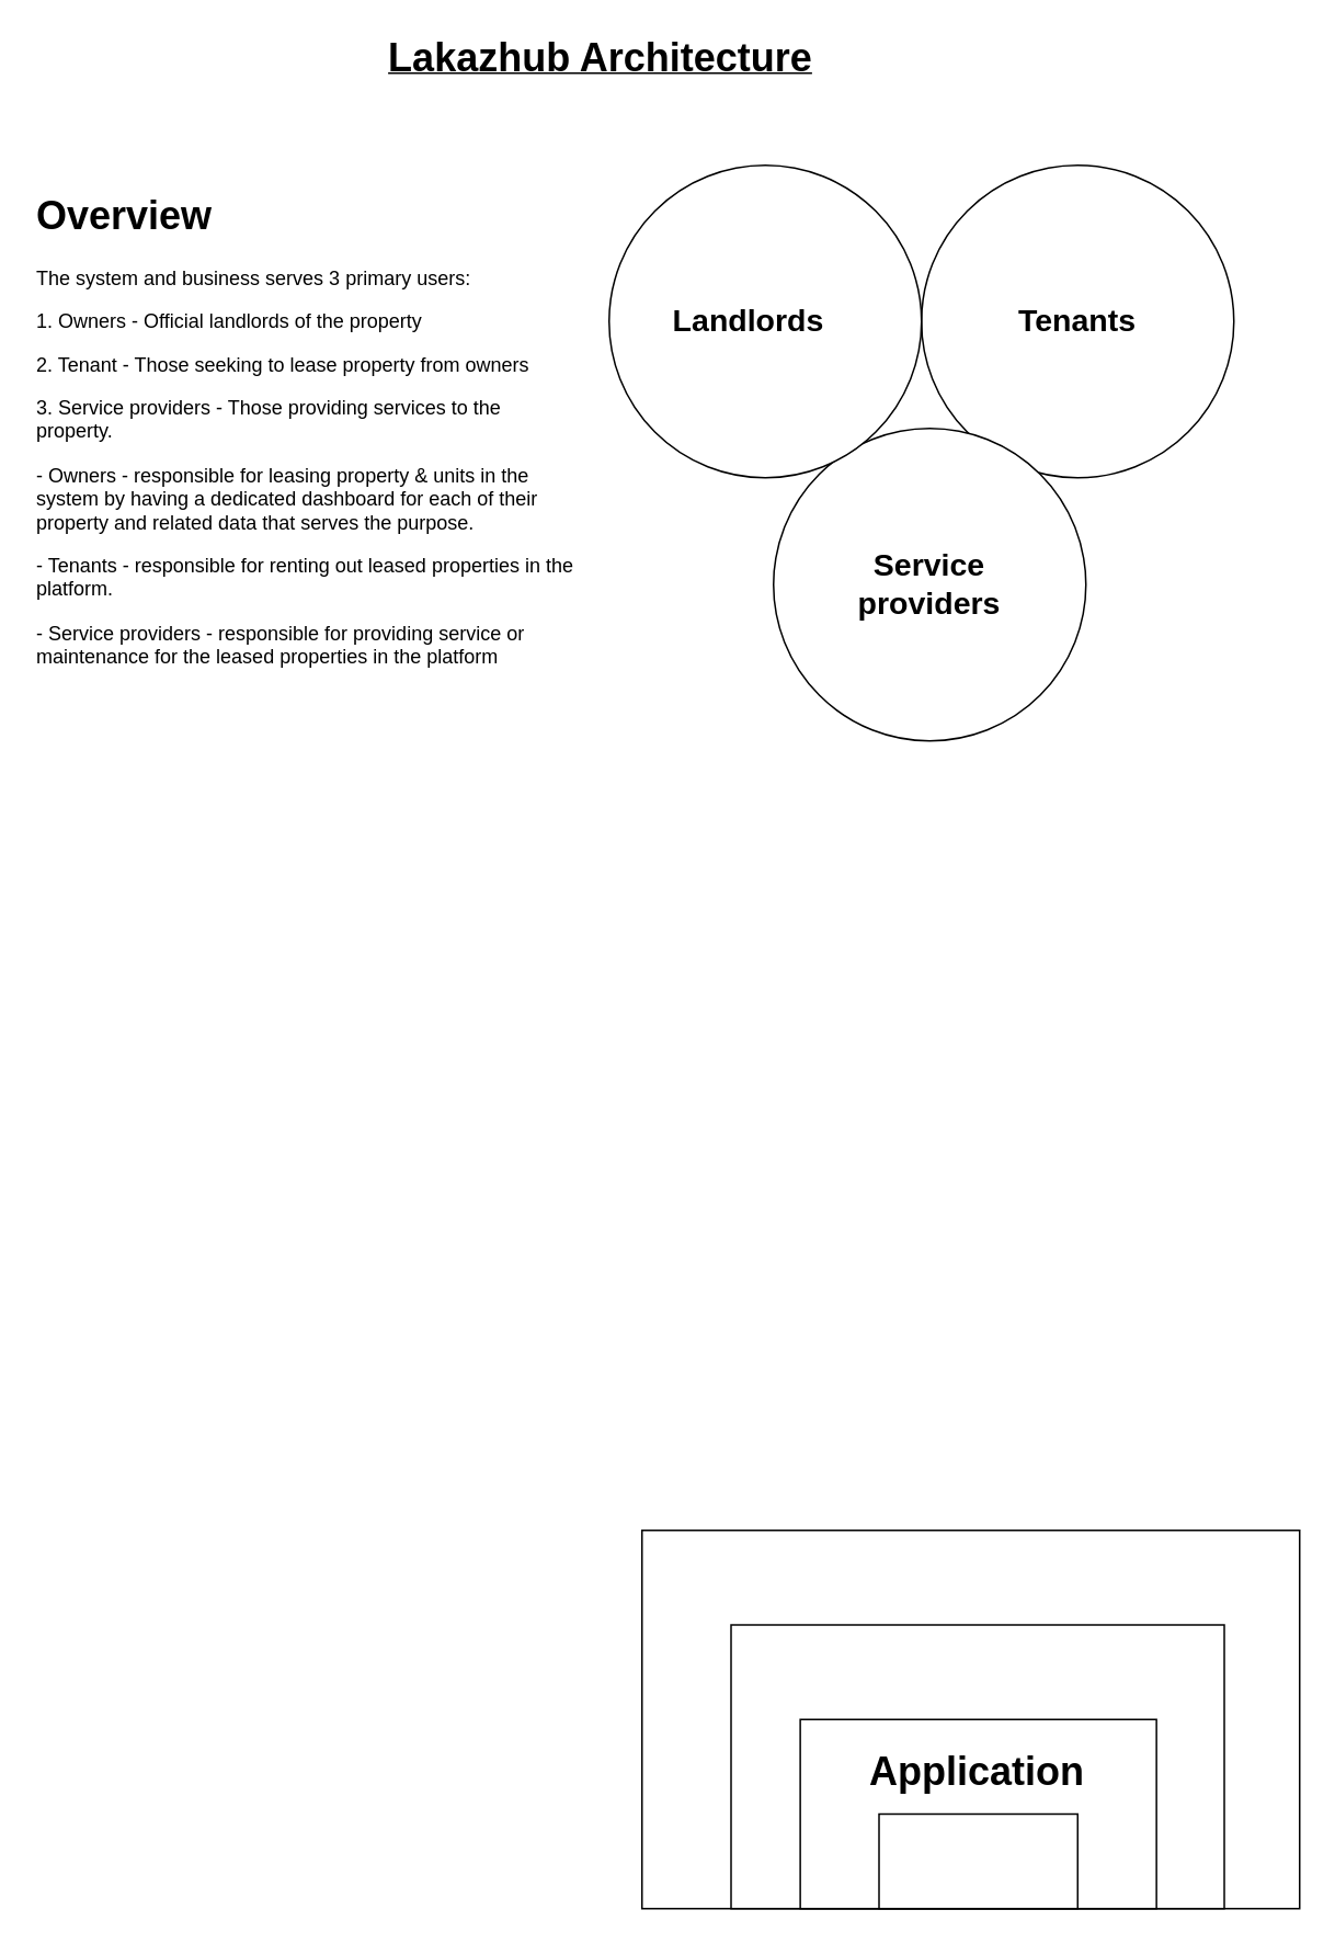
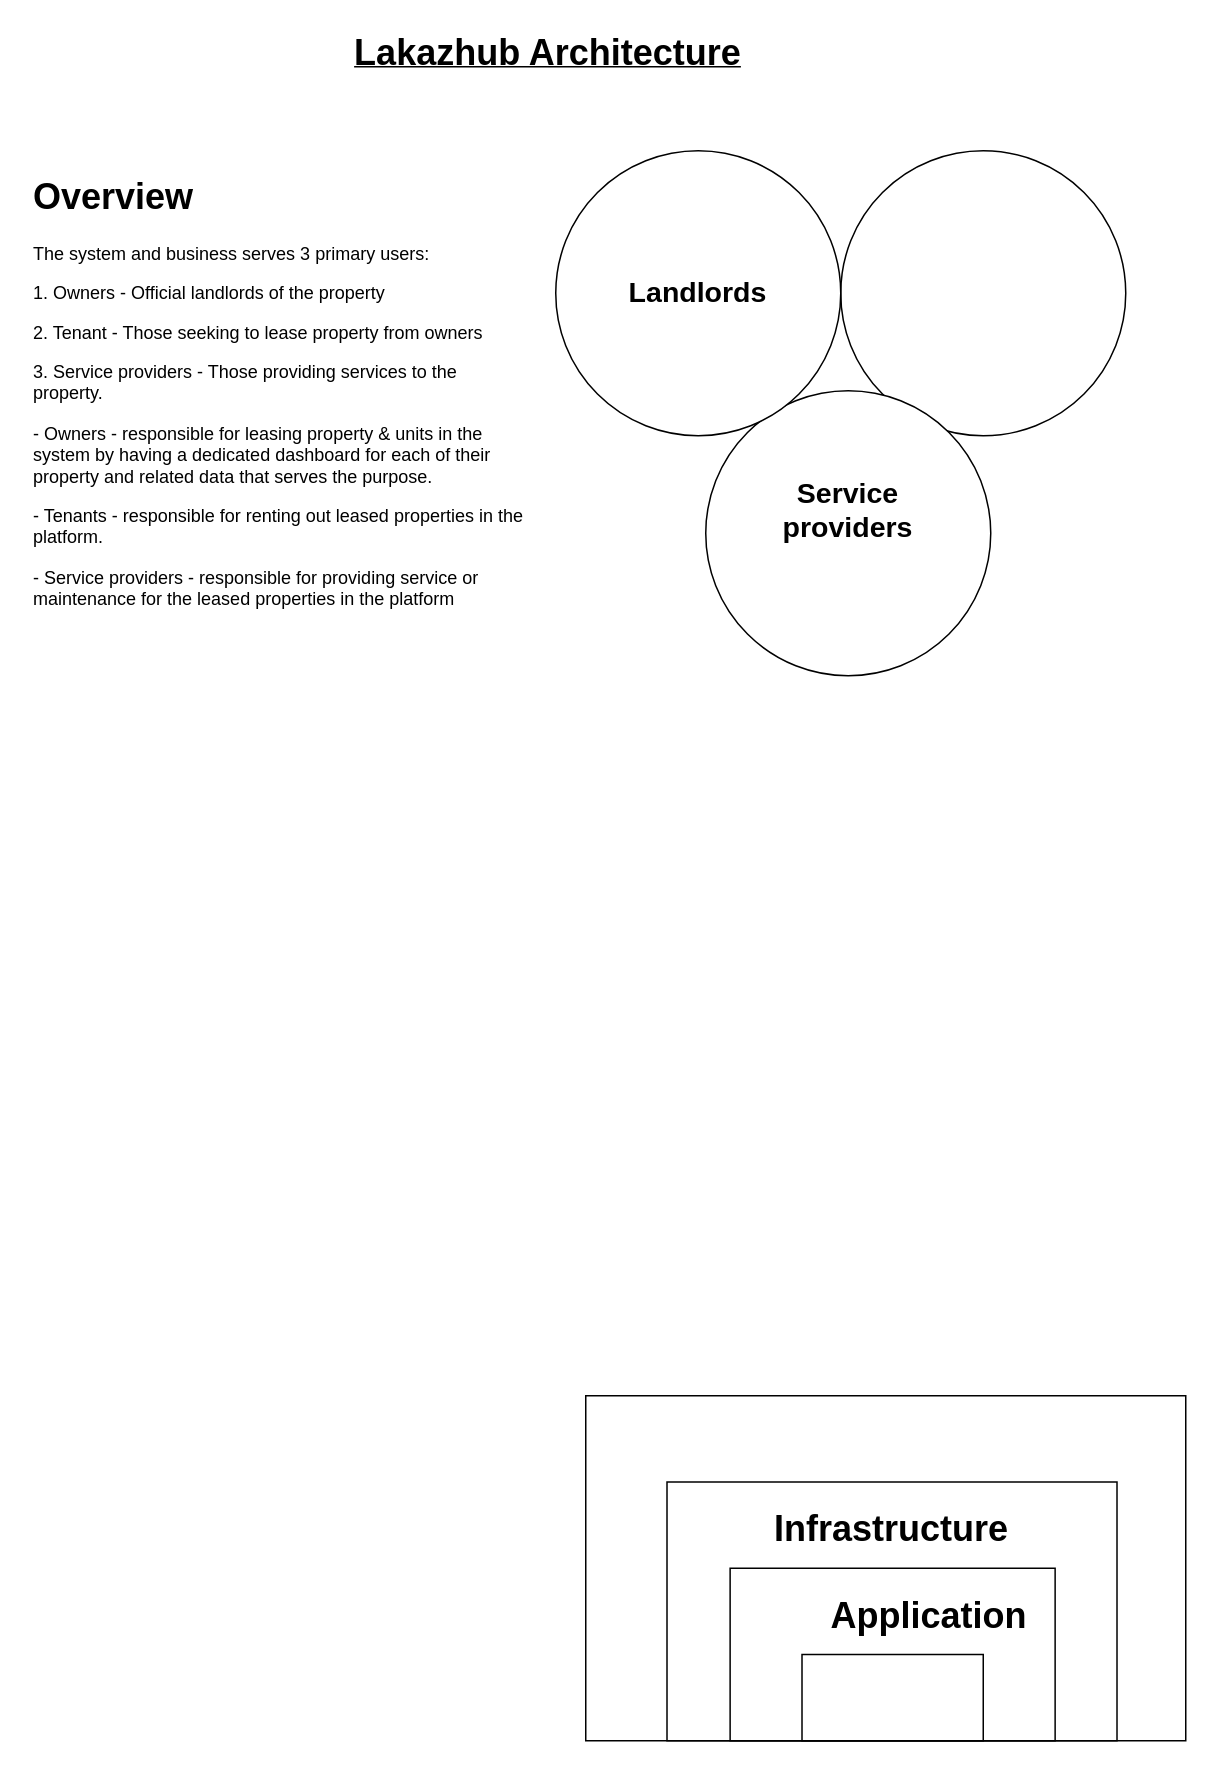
- <mxCell id="21" value="&lt;b&gt;Landlords&lt;/b&gt;" style="text;html=1;align=center;verticalAlign=middle;whiteSpace=wrap;rounded=0;fontSize=19;" vertex="1" parent="19"><mxGeometry x="40" y="80" width="90" height="30" as="geometry" /></mxCell>
+ <mxCell id="21" value="&lt;b&gt;Landlords&lt;/b&gt;" style="text;html=1;align=center;verticalAlign=middle;whiteSpace=wrap;rounded=0;fontSize=19;" vertex="1" parent="19"><mxGeometry x="50" y="80" width="90" height="30" as="geometry" /></mxCell>
- <mxCell id="15" value="&lt;b&gt;&lt;font style=&quot;font-size: 19px;&quot;&gt;Tenants&lt;/font&gt;&lt;/b&gt;" style="text;html=1;align=center;verticalAlign=middle;whiteSpace=wrap;rounded=0;" vertex="1" parent="13"><mxGeometry x="50" y="80" width="90" height="30" as="geometry" /></mxCell>
- <mxCell id="18" value="&lt;b&gt;&lt;font style=&quot;font-size: 19px;&quot;&gt;&lt;font&gt;Service providers&lt;/font&gt;&lt;font&gt;&lt;br&gt;&lt;/font&gt;&lt;/font&gt;&lt;/b&gt;" style="text;html=1;align=center;verticalAlign=middle;whiteSpace=wrap;rounded=0;" vertex="1" parent="16"><mxGeometry x="50" y="80" width="90" height="30" as="geometry" /></mxCell>
+ <mxCell id="18" value="&lt;b&gt;&lt;font style=&quot;font-size: 19px;&quot;&gt;&lt;font&gt;Service providers&lt;/font&gt;&lt;font&gt;&lt;br&gt;&lt;/font&gt;&lt;/font&gt;&lt;/b&gt;" style="text;html=1;align=center;verticalAlign=middle;whiteSpace=wrap;rounded=0;" vertex="1" parent="16"><mxGeometry x="50" y="65" width="90" height="30" as="geometry" /></mxCell>
+ <mxCell id="9" value="&lt;b&gt;&lt;font style=&quot;font-size: 24px;&quot;&gt;Infrastructure&lt;/font&gt;&lt;/b&gt;" style="text;html=1;align=center;verticalAlign=middle;whiteSpace=wrap;rounded=0;" vertex="1" parent="2"><mxGeometry x="133.333" y="70.278" width="141.667" height="38.333" as="geometry" /></mxCell>
- <mxCell id="6" value="&lt;b&gt;&lt;font style=&quot;font-size: 24px;&quot;&gt;Application&lt;/font&gt;&lt;/b&gt;" style="text;html=1;align=center;verticalAlign=middle;whiteSpace=wrap;rounded=0;" vertex="1" parent="2"><mxGeometry x="154.167" y="127.778" width="100" height="38.333" as="geometry" /></mxCell>
+ <mxCell id="6" value="&lt;b&gt;&lt;font style=&quot;font-size: 24px;&quot;&gt;Application&lt;/font&gt;&lt;/b&gt;" style="text;html=1;align=center;verticalAlign=middle;whiteSpace=wrap;rounded=0;" vertex="1" parent="2"><mxGeometry x="179.167" y="127.778" width="100" height="38.333" as="geometry" /></mxCell>
